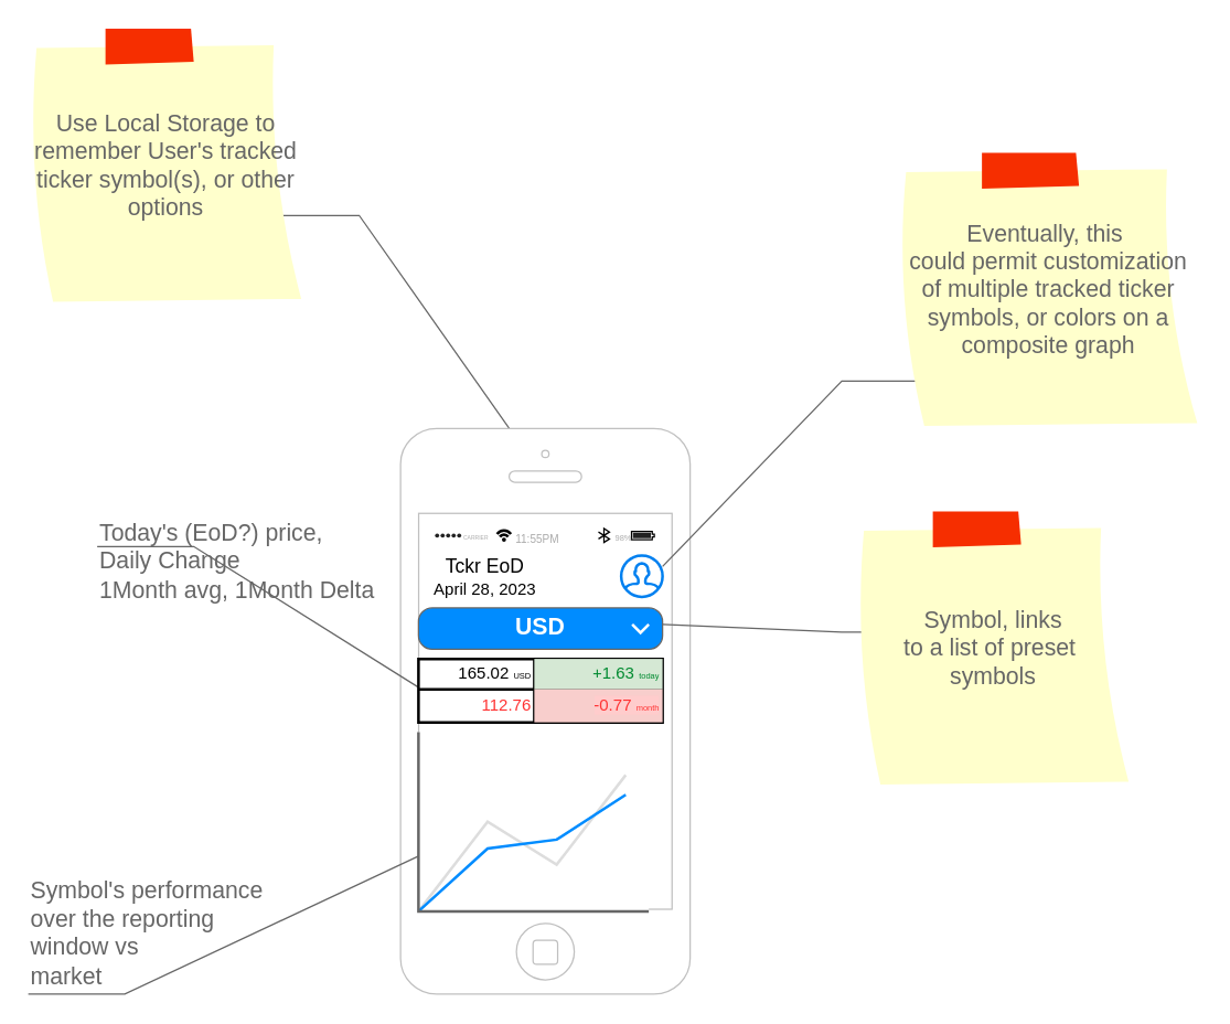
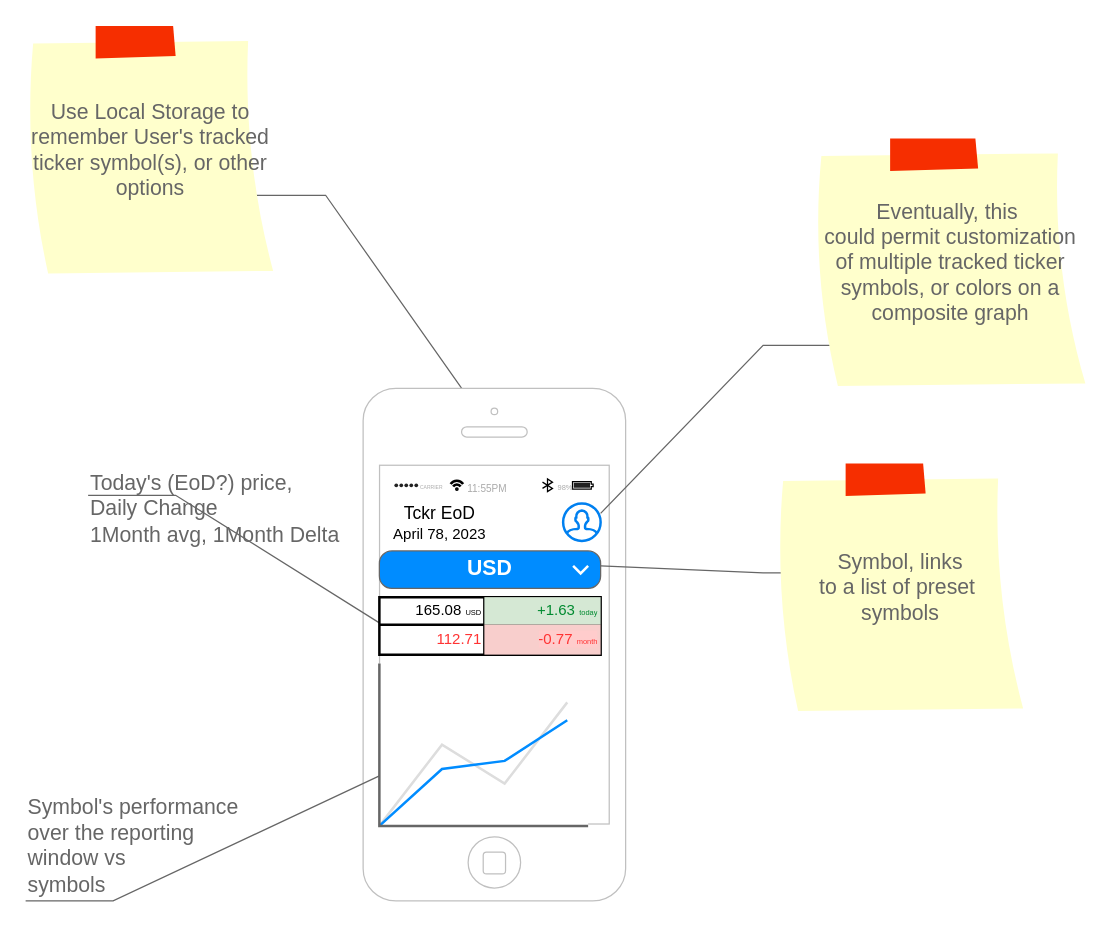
- <mxCell id="21" value="April 28, 2023" style="text;strokeColor=none;align=center;fillColor=none;html=1;verticalAlign=middle;whiteSpace=wrap;rounded=0;" vertex="1" parent="1"><mxGeometry x="303" y="413" width="97" height="27" as="geometry" /></mxCell>
+ <mxCell id="21" value="April 78, 2023" style="text;strokeColor=none;align=center;fillColor=none;html=1;verticalAlign=middle;whiteSpace=wrap;rounded=0;" vertex="1" parent="1"><mxGeometry x="303" y="413" width="97" height="27" as="geometry" /></mxCell>
- <mxCell id="14" value="165.02 &lt;font style=&quot;font-size: 6px;&quot;&gt;USD&lt;/font&gt;" style="shape=partialRectangle;html=1;whiteSpace=wrap;connectable=0;fillColor=none;top=0;left=0;bottom=0;right=0;overflow=hidden;align=right;" vertex="1" parent="13"><mxGeometry width="84" height="22" as="geometry"><mxRectangle width="84" height="22" as="alternateBounds" /></mxGeometry></mxCell>
+ <mxCell id="14" value="165.08 &lt;font style=&quot;font-size: 6px;&quot;&gt;USD&lt;/font&gt;" style="shape=partialRectangle;html=1;whiteSpace=wrap;connectable=0;fillColor=none;top=0;left=0;bottom=0;right=0;overflow=hidden;align=right;" vertex="1" parent="13"><mxGeometry width="84" height="22" as="geometry"><mxRectangle width="84" height="22" as="alternateBounds" /></mxGeometry></mxCell>
- <mxCell id="17" value="&lt;font color=&quot;#ff3333&quot;&gt;112.76&lt;/font&gt;" style="shape=partialRectangle;html=1;whiteSpace=wrap;connectable=0;fillColor=none;top=0;left=0;bottom=0;right=0;overflow=hidden;align=right;" vertex="1" parent="16"><mxGeometry width="84" height="24" as="geometry"><mxRectangle width="84" height="24" as="alternateBounds" /></mxGeometry></mxCell>
+ <mxCell id="17" value="&lt;font color=&quot;#ff3333&quot;&gt;112.71&lt;/font&gt;" style="shape=partialRectangle;html=1;whiteSpace=wrap;connectable=0;fillColor=none;top=0;left=0;bottom=0;right=0;overflow=hidden;align=right;" vertex="1" parent="16"><mxGeometry width="84" height="24" as="geometry"><mxRectangle width="84" height="24" as="alternateBounds" /></mxGeometry></mxCell>
- <mxCell id="5" value="Symbol's performance&lt;br&gt;over the reporting&lt;br&gt;window vs&lt;br&gt;market&amp;nbsp;" style="strokeWidth=1;shadow=0;dashed=0;align=center;html=1;shape=mxgraph.mockup.text.callout;linkText=;textSize=17;textColor=#666666;callDir=SW;callStyle=line;fontSize=17;fontColor=#666666;align=left;verticalAlign=bottom;strokeColor=#666666;" vertex="1" parent="1"><mxGeometry x="20" y="620" width="283" height="100" as="geometry" /></mxCell>
+ <mxCell id="5" value="Symbol's performance&lt;br&gt;over the reporting&lt;br&gt;window vs&lt;br&gt;symbols&amp;nbsp;" style="strokeWidth=1;shadow=0;dashed=0;align=center;html=1;shape=mxgraph.mockup.text.callout;linkText=;textSize=17;textColor=#666666;callDir=SW;callStyle=line;fontSize=17;fontColor=#666666;align=left;verticalAlign=bottom;strokeColor=#666666;" vertex="1" parent="1"><mxGeometry x="20" y="620" width="283" height="100" as="geometry" /></mxCell>
